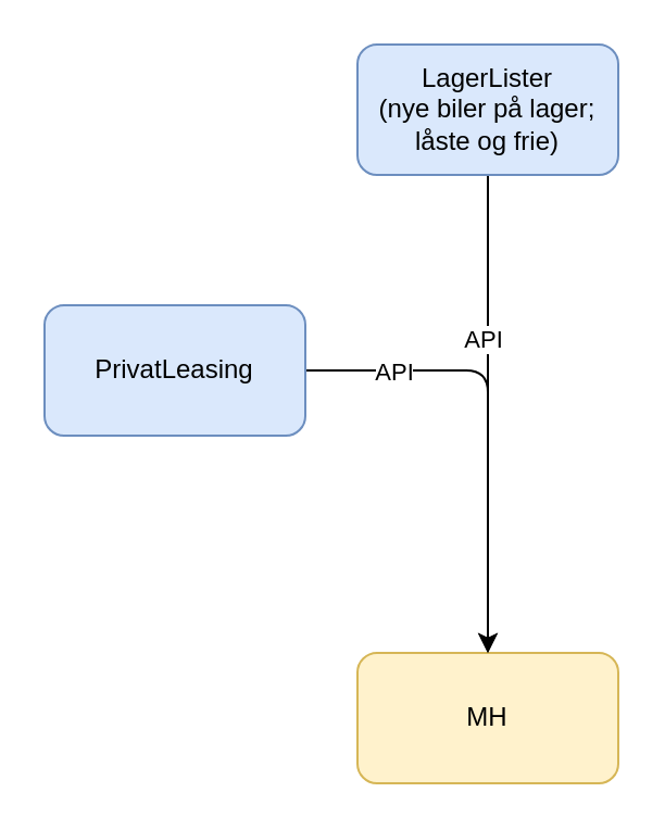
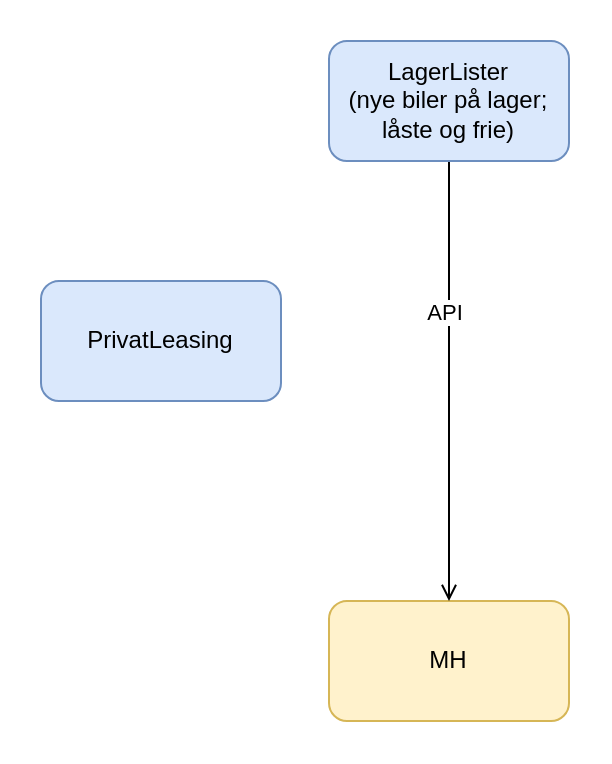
- <mxCell id="3" style="edgeStyle=orthogonalEdgeStyle;rounded=1;orthogonalLoop=1;jettySize=auto;html=1;entryX=0.5;entryY=0;entryDx=0;entryDy=0;curved=0;" parent="1" source="5" target="2" edge="1"><mxGeometry relative="1" as="geometry" /></mxCell>
- <mxCell id="4" value="API" style="edgeLabel;html=1;align=center;verticalAlign=middle;resizable=0;points=[];" vertex="1" connectable="0" parent="3"><mxGeometry x="-0.673" y="-3" relative="1" as="geometry"><mxPoint x="5" y="-3" as="offset" /></mxGeometry></mxCell>
- <mxCell id="6" style="edgeStyle=orthogonalEdgeStyle;rounded=1;orthogonalLoop=1;jettySize=auto;html=1;entryX=0.5;entryY=0;entryDx=0;entryDy=0;curved=0;" parent="1" source="8" target="2" edge="1"><mxGeometry relative="1" as="geometry" /></mxCell>
+ <mxCell id="6" style="edgeStyle=orthogonalEdgeStyle;rounded=1;orthogonalLoop=1;jettySize=auto;html=1;entryX=0.5;entryY=0;entryDx=0;entryDy=0;curved=0;endArrow=open;" parent="1" source="8" target="2" edge="1"><mxGeometry relative="1" as="geometry" /></mxCell>
